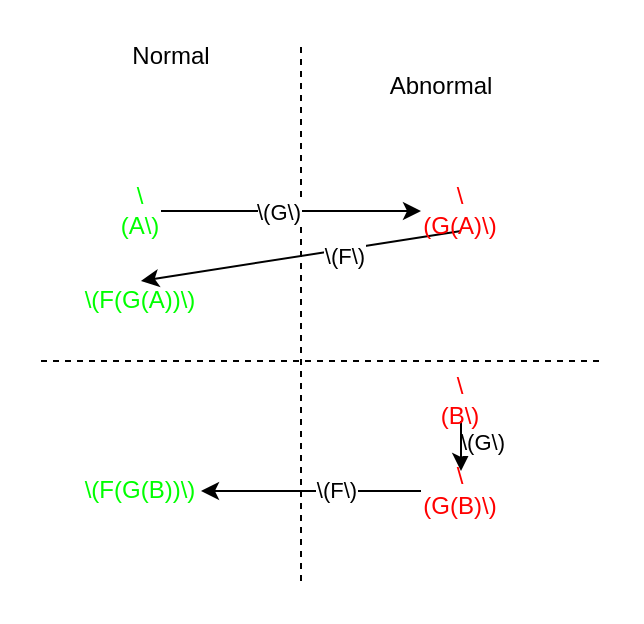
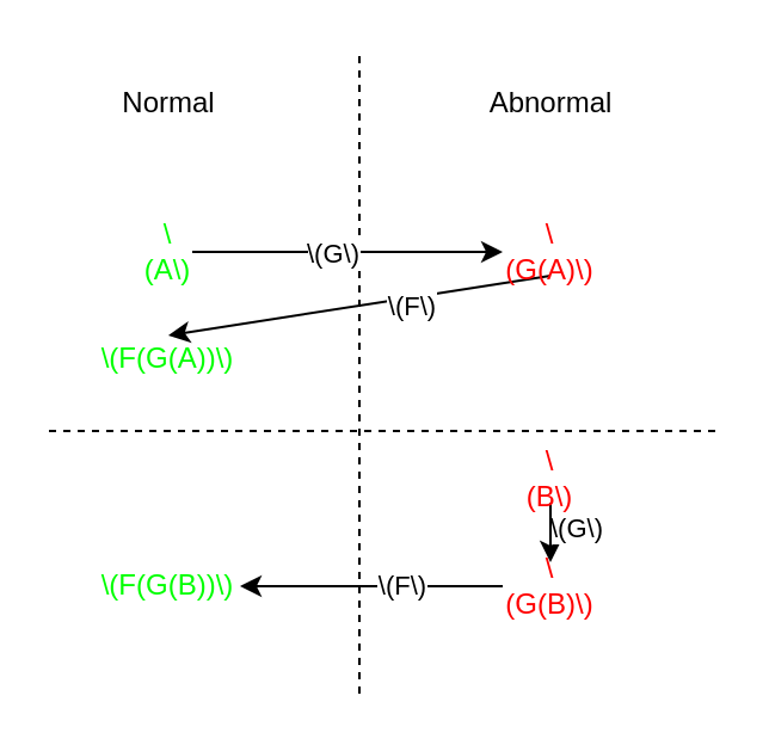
- <mxCell id="17" value="Normal" style="text;html=1;align=center;verticalAlign=middle;resizable=0;points=[];autosize=1;strokeColor=none;fillColor=none;" vertex="1" parent="1"><mxGeometry x="55" y="13" width="60" height="30" as="geometry" /></mxCell>
+ <mxCell id="17" value="Normal" style="text;html=1;align=center;verticalAlign=middle;resizable=0;points=[];autosize=1;strokeColor=none;fillColor=none;" vertex="1" parent="1"><mxGeometry x="40" y="28" width="60" height="30" as="geometry" /></mxCell>
- <mxCell id="18" value="Abnormal" style="text;html=1;align=center;verticalAlign=middle;resizable=0;points=[];autosize=1;strokeColor=none;fillColor=none;" vertex="1" parent="1"><mxGeometry x="185" y="28" width="70" height="30" as="geometry" /></mxCell>
+ <mxCell id="18" value="Abnormal" style="text;html=1;align=center;verticalAlign=middle;resizable=0;points=[];autosize=1;strokeColor=none;fillColor=none;" vertex="1" parent="1"><mxGeometry x="195" y="28" width="70" height="30" as="geometry" /></mxCell>
